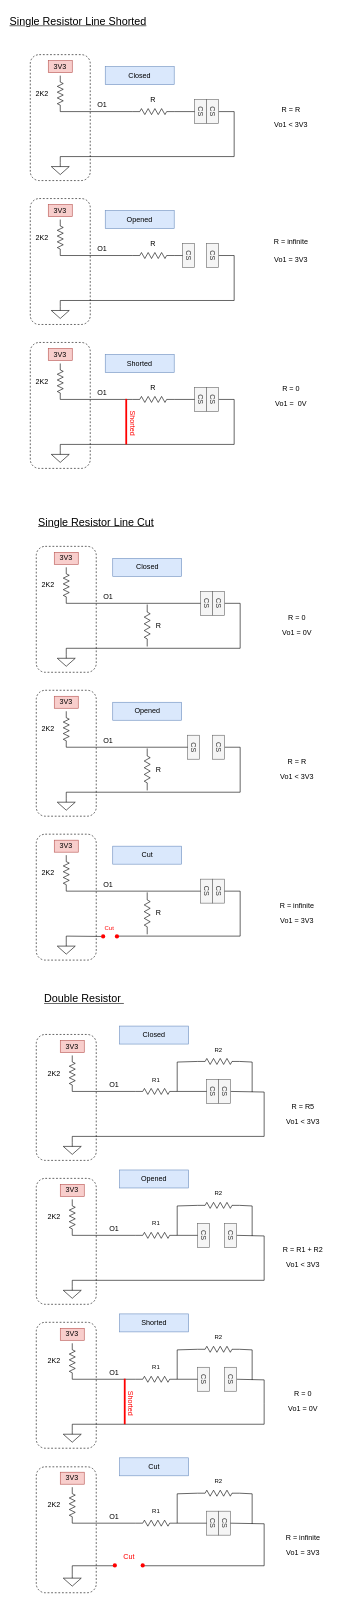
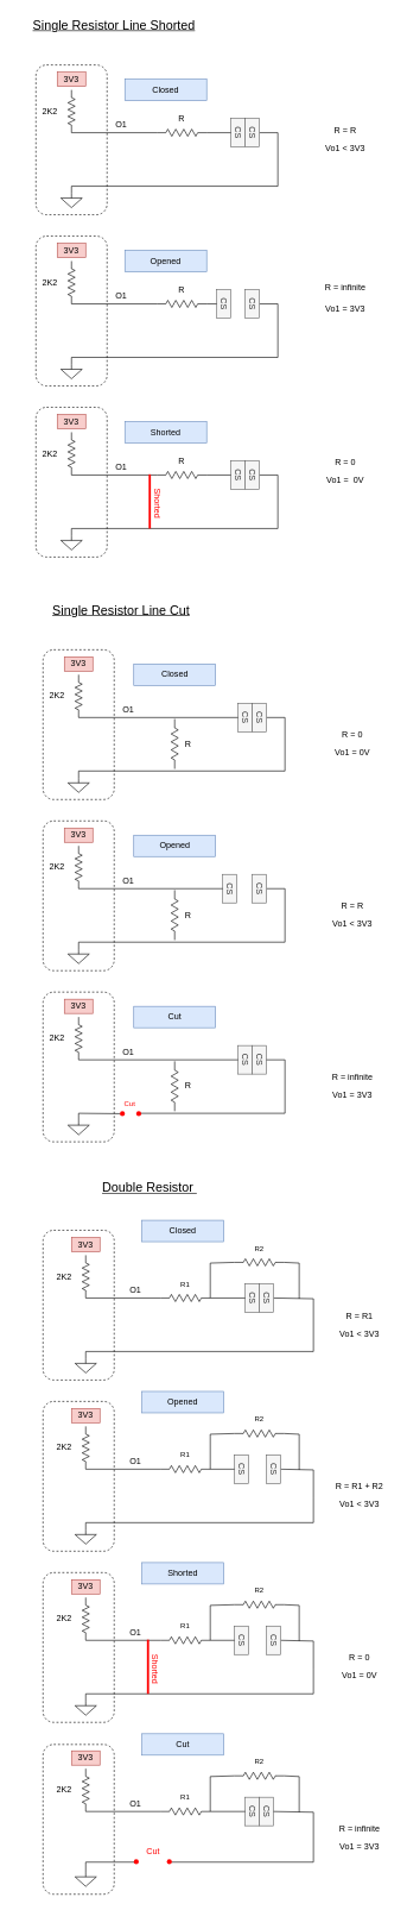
- <mxCell id="2" value="&lt;font style=&quot;font-size: 18px&quot;&gt;Single Resistor Line Shorted&lt;/font&gt;" style="text;html=1;strokeColor=none;fillColor=none;align=center;verticalAlign=middle;whiteSpace=wrap;rounded=0;fontStyle=4" vertex="1" parent="1"><mxGeometry x="10" y="20" width="240" height="30" as="geometry" /></mxCell>
+ <mxCell id="2" value="&lt;font style=&quot;font-size: 18px&quot;&gt;Single Resistor Line Shorted&lt;/font&gt;" style="text;html=1;strokeColor=none;fillColor=none;align=center;verticalAlign=middle;whiteSpace=wrap;rounded=0;fontStyle=4" vertex="1" parent="1"><mxGeometry x="40" y="20" width="240" height="30" as="geometry" /></mxCell>
- <mxCell id="53" value="&lt;font style=&quot;font-size: 18px&quot;&gt;Single Resistor Line Cut&lt;/font&gt;" style="text;html=1;strokeColor=none;fillColor=none;align=center;verticalAlign=middle;whiteSpace=wrap;rounded=0;fontStyle=4" vertex="1" parent="1"><mxGeometry x="40" y="855" width="240" height="30" as="geometry" /></mxCell>
+ <mxCell id="53" value="&lt;font style=&quot;font-size: 18px&quot;&gt;Single Resistor Line Cut&lt;/font&gt;" style="text;html=1;strokeColor=none;fillColor=none;align=center;verticalAlign=middle;whiteSpace=wrap;rounded=0;fontStyle=4" vertex="1" parent="1"><mxGeometry x="50" y="840" width="240" height="30" as="geometry" /></mxCell>
- <mxCell id="109" value="&lt;font style=&quot;font-size: 18px&quot;&gt;Double Resistor&amp;nbsp;&lt;/font&gt;" style="text;html=1;strokeColor=none;fillColor=none;align=center;verticalAlign=middle;whiteSpace=wrap;rounded=0;fontStyle=4" vertex="1" parent="1"><mxGeometry x="20" y="1650" width="240" height="30" as="geometry" /></mxCell>
+ <mxCell id="109" value="&lt;font style=&quot;font-size: 18px&quot;&gt;Double Resistor&amp;nbsp;&lt;/font&gt;" style="text;html=1;strokeColor=none;fillColor=none;align=center;verticalAlign=middle;whiteSpace=wrap;rounded=0;fontStyle=4" vertex="1" parent="1"><mxGeometry x="90" y="1650" width="240" height="30" as="geometry" /></mxCell>
- <mxCell id="121" value="R = R5" style="text;html=1;strokeColor=none;fillColor=none;align=center;verticalAlign=middle;whiteSpace=wrap;rounded=0;fontSize=12;" vertex="1" parent="1"><mxGeometry x="460" y="1826" width="90" height="35" as="geometry" /></mxCell>
+ <mxCell id="121" value="R = R1" style="text;html=1;strokeColor=none;fillColor=none;align=center;verticalAlign=middle;whiteSpace=wrap;rounded=0;fontSize=12;" vertex="1" parent="1"><mxGeometry x="460" y="1826" width="90" height="35" as="geometry" /></mxCell>
